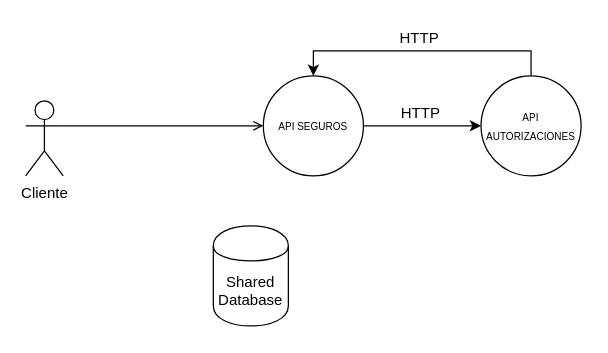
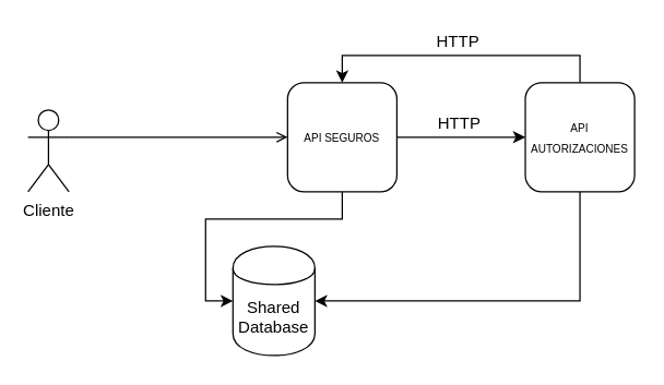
- <mxCell id="7" value="&lt;font style=&quot;font-size: 8px&quot;&gt;API SEGUROS&lt;/font&gt;" style="ellipse;whiteSpace=wrap;html=1;aspect=fixed;" vertex="1" parent="1"><mxGeometry x="210" y="60" width="80" height="80" as="geometry" /></mxCell>
+ <mxCell id="7" value="&lt;font style=&quot;font-size: 8px&quot;&gt;API SEGUROS&lt;/font&gt;" style="whiteSpace=wrap;html=1;aspect=fixed;rounded=1;" vertex="1" parent="1"><mxGeometry x="210" y="60" width="80" height="80" as="geometry" /></mxCell>
- <mxCell id="10" value="&lt;font style=&quot;font-size: 8px&quot;&gt;API AUTORIZACIONES&lt;/font&gt;" style="ellipse;whiteSpace=wrap;html=1;aspect=fixed;" vertex="1" parent="1"><mxGeometry x="384" y="60" width="80" height="80" as="geometry" /></mxCell>
+ <mxCell id="10" value="&lt;font style=&quot;font-size: 8px&quot;&gt;API AUTORIZACIONES&lt;/font&gt;" style="whiteSpace=wrap;html=1;aspect=fixed;rounded=1;" vertex="1" parent="1"><mxGeometry x="384" y="60" width="80" height="80" as="geometry" /></mxCell>
+ <mxCell id="6" style="edgeStyle=orthogonalEdgeStyle;rounded=0;orthogonalLoop=1;jettySize=auto;html=1;exitX=0.5;exitY=1;exitDx=0;exitDy=0;entryX=0;entryY=0.5;entryDx=0;entryDy=0;" edge="1" parent="1" source="7" target="2"><mxGeometry relative="1" as="geometry" /></mxCell>
+ <mxCell id="8" style="edgeStyle=orthogonalEdgeStyle;rounded=0;orthogonalLoop=1;jettySize=auto;html=1;exitX=0.5;exitY=1;exitDx=0;exitDy=0;entryX=1;entryY=0.5;entryDx=0;entryDy=0;" edge="1" parent="1" source="10" target="2"><mxGeometry relative="1" as="geometry" /></mxCell>
